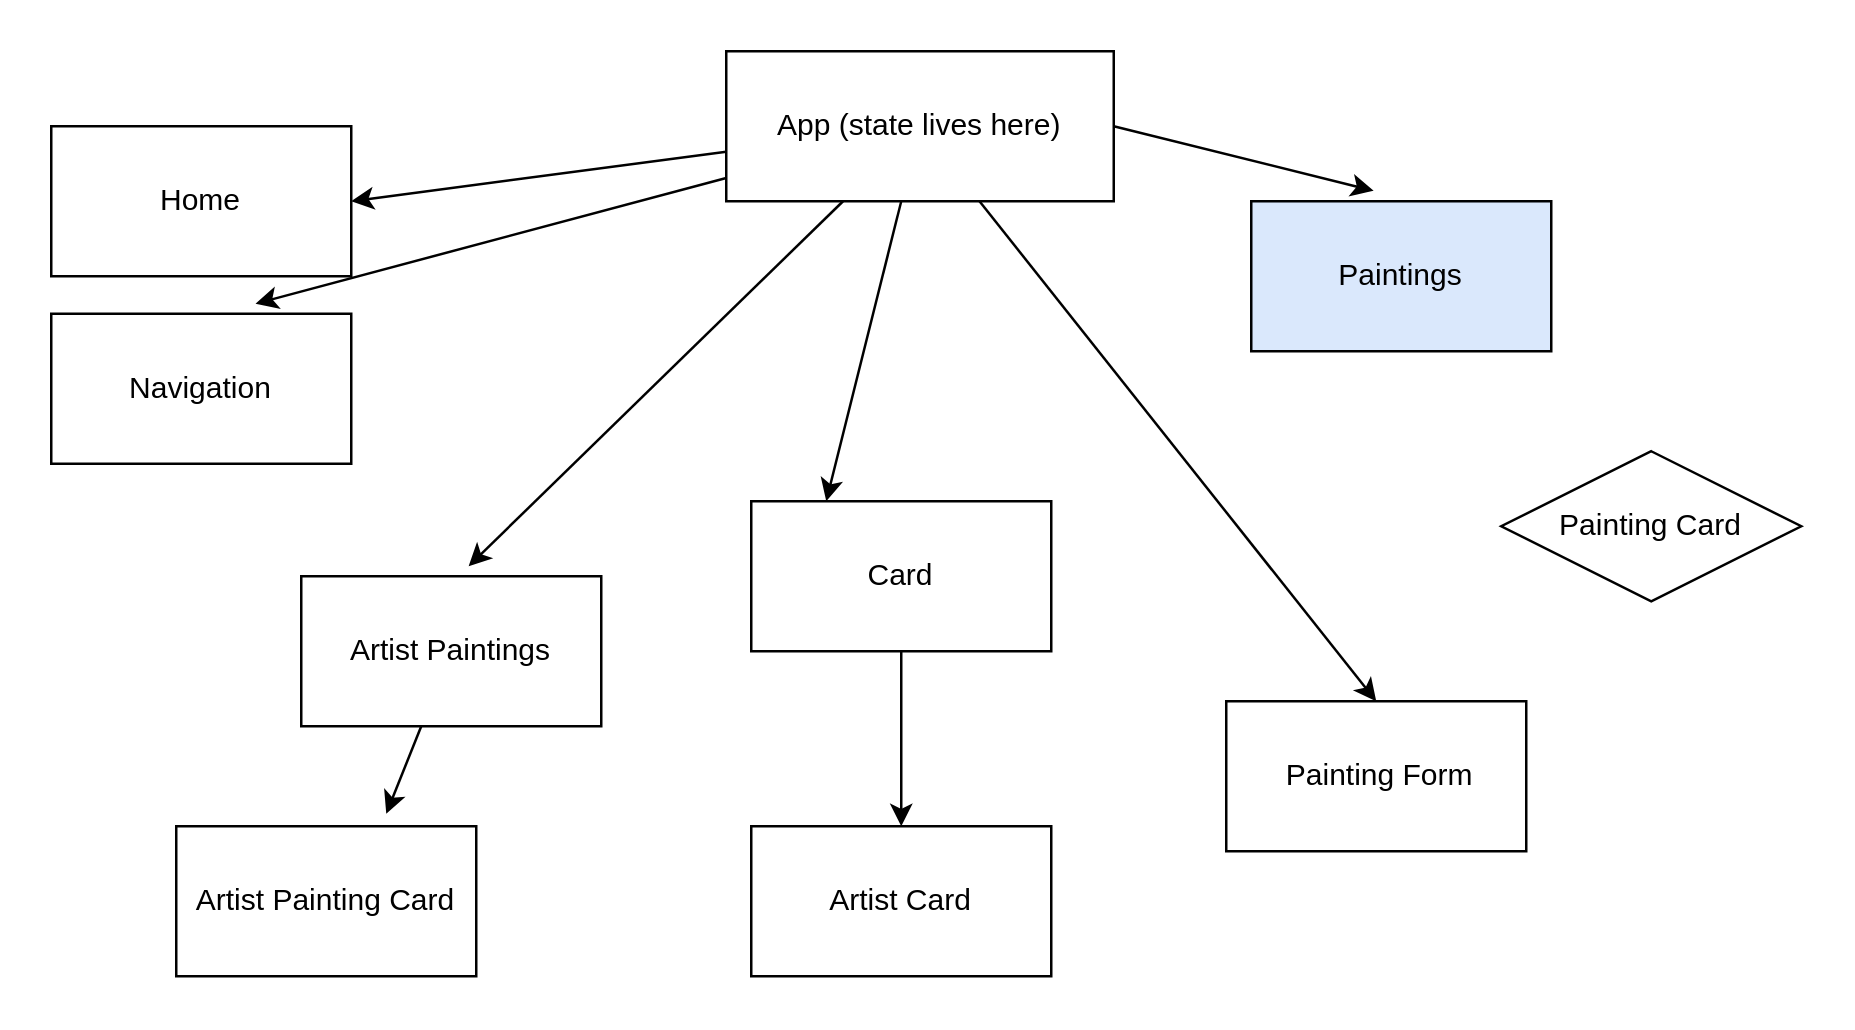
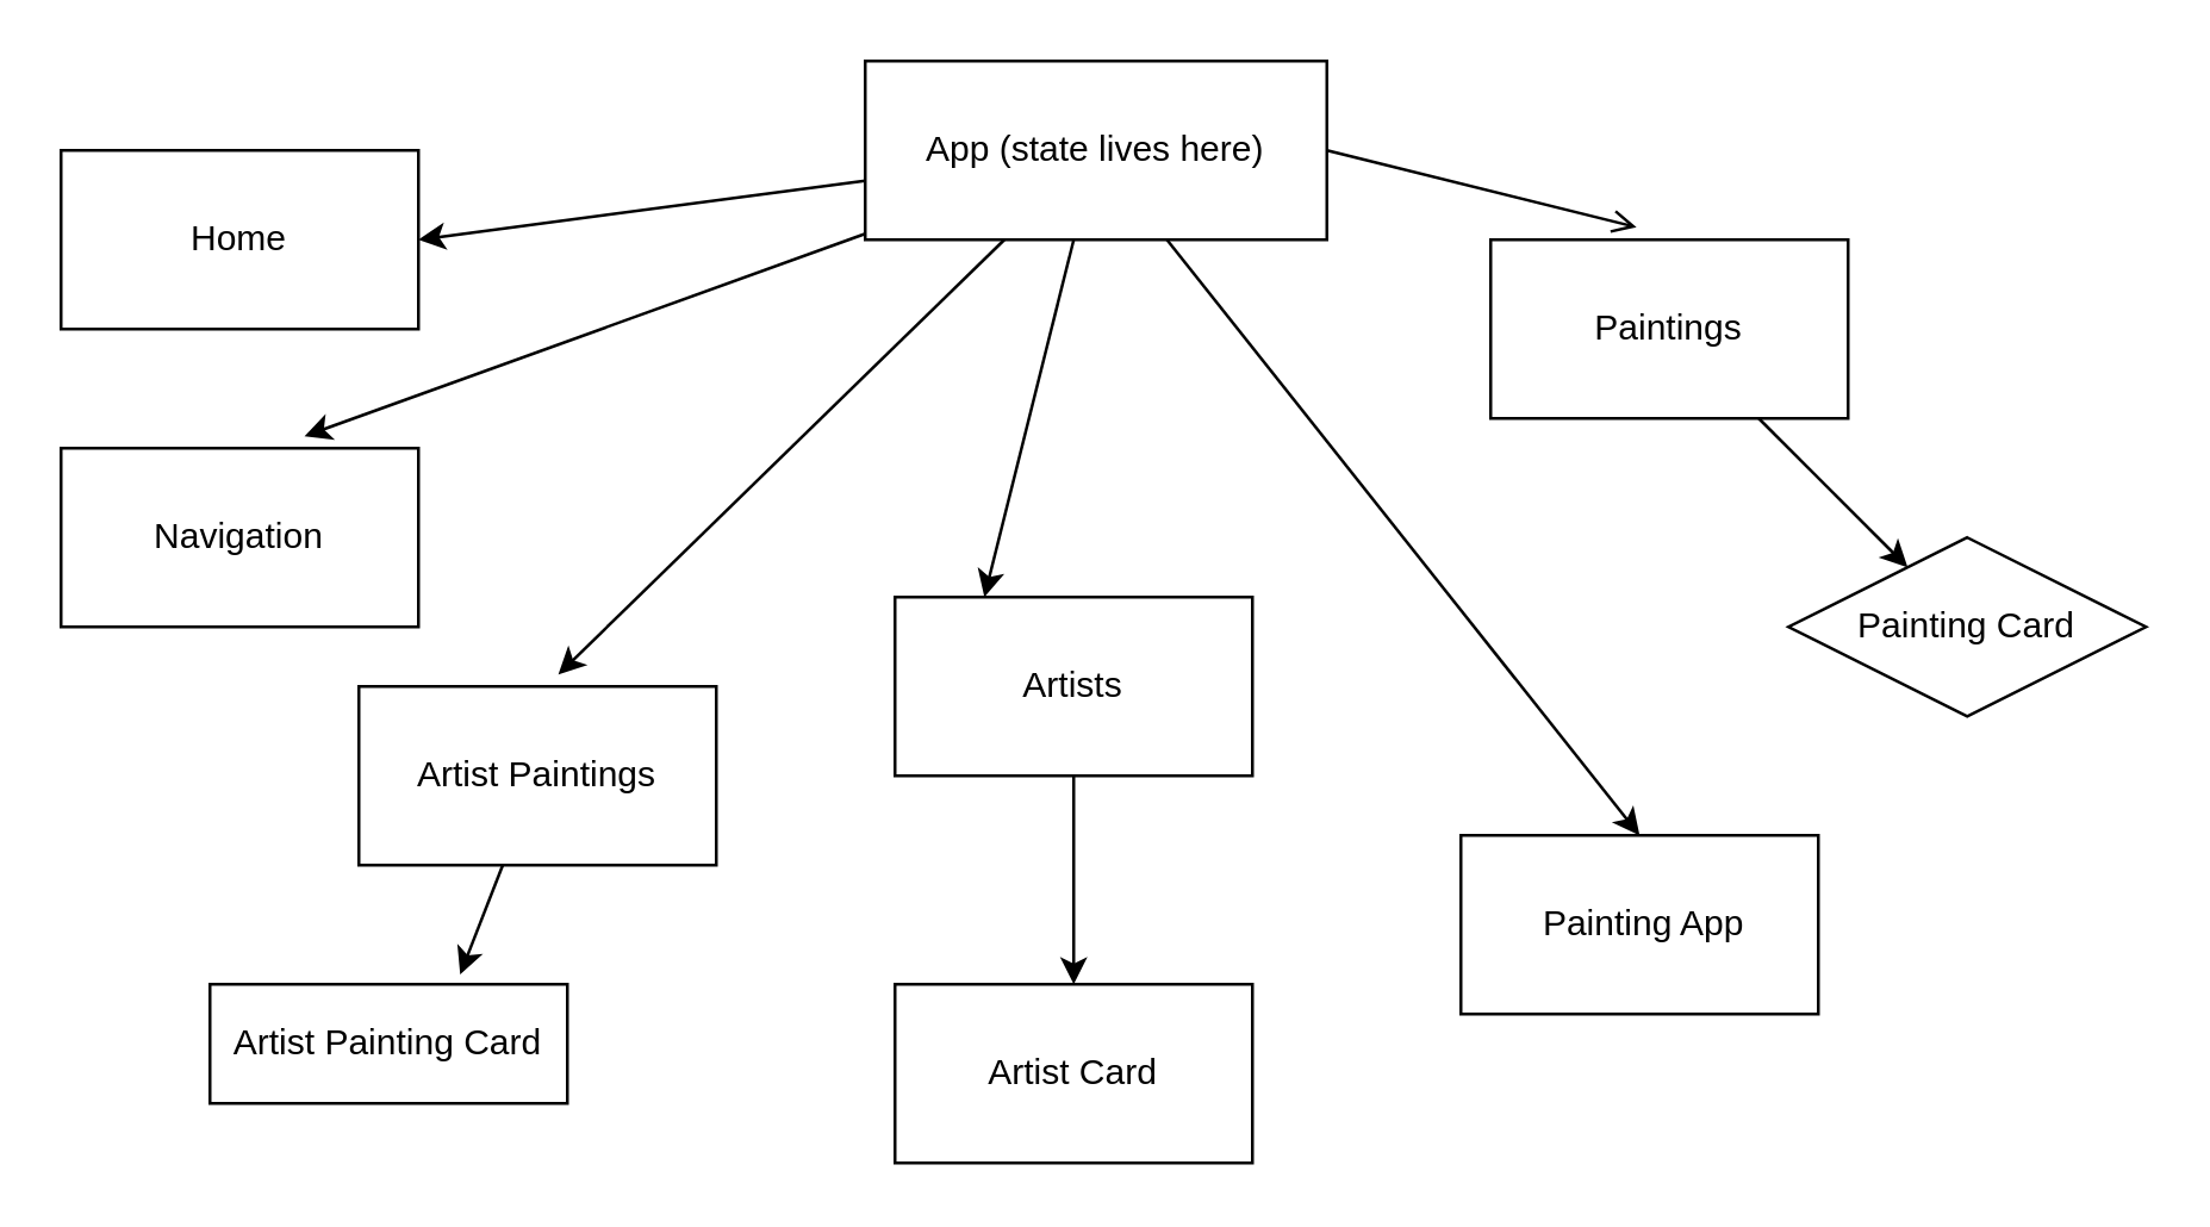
- <mxCell id="5" style="edgeStyle=none;html=1;exitX=1;exitY=0.5;exitDx=0;exitDy=0;entryX=0.408;entryY=-0.07;entryDx=0;entryDy=0;entryPerimeter=0;" parent="1" source="8" target="15" edge="1"><mxGeometry relative="1" as="geometry" /></mxCell>
+ <mxCell id="5" style="edgeStyle=none;html=1;exitX=1;exitY=0.5;exitDx=0;exitDy=0;entryX=0.408;entryY=-0.07;entryDx=0;entryDy=0;entryPerimeter=0;endArrow=open;" parent="1" source="8" target="15" edge="1"><mxGeometry relative="1" as="geometry" /></mxCell>
- <mxCell id="15" value="Paintings" style="whiteSpace=wrap;html=1;fillColor=#dae8fc;" parent="1" vertex="1"><mxGeometry x="500" y="80" width="120" height="60" as="geometry" /></mxCell>
+ <mxCell id="15" value="Paintings" style="whiteSpace=wrap;html=1;" parent="1" vertex="1"><mxGeometry x="500" y="80" width="120" height="60" as="geometry" /></mxCell>
- <mxCell id="10" value="Navigation" style="whiteSpace=wrap;html=1;" parent="1" vertex="1"><mxGeometry x="20" y="125" width="120" height="60" as="geometry" /></mxCell>
+ <mxCell id="10" value="Navigation" style="whiteSpace=wrap;html=1;" parent="1" vertex="1"><mxGeometry x="20" y="150" width="120" height="60" as="geometry" /></mxCell>
+ <mxCell id="14" style="edgeStyle=none;html=1;entryX=0.25;entryY=0;entryDx=0;entryDy=0;" parent="1" source="15" target="16" edge="1"><mxGeometry relative="1" as="geometry" /></mxCell>
- <mxCell id="12" value="Card" style="whiteSpace=wrap;html=1;" parent="1" vertex="1"><mxGeometry x="300" y="200" width="120" height="60" as="geometry" /></mxCell>
+ <mxCell id="12" value="Artists" style="whiteSpace=wrap;html=1;" parent="1" vertex="1"><mxGeometry x="300" y="200" width="120" height="60" as="geometry" /></mxCell>
- <mxCell id="17" value="&amp;nbsp;Painting Form" style="whiteSpace=wrap;html=1;" parent="1" vertex="1"><mxGeometry x="490" y="280" width="120" height="60" as="geometry" /></mxCell>
+ <mxCell id="17" value="&amp;nbsp;Painting App" style="whiteSpace=wrap;html=1;" parent="1" vertex="1"><mxGeometry x="490" y="280" width="120" height="60" as="geometry" /></mxCell>
- <mxCell id="20" value="Artist Painting Card" style="whiteSpace=wrap;html=1;" vertex="1" parent="1"><mxGeometry x="70" y="330" width="120" height="60" as="geometry" /></mxCell>
+ <mxCell id="20" value="Artist Painting Card" style="whiteSpace=wrap;html=1;" vertex="1" parent="1"><mxGeometry x="70" y="330" width="120" height="40" as="geometry" /></mxCell>
